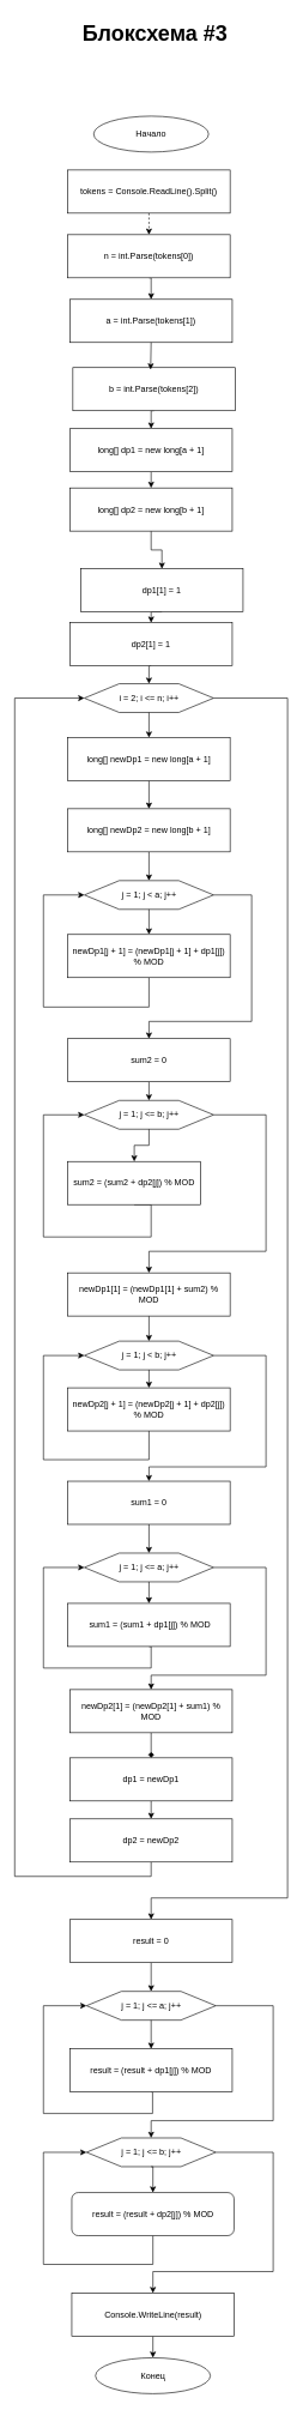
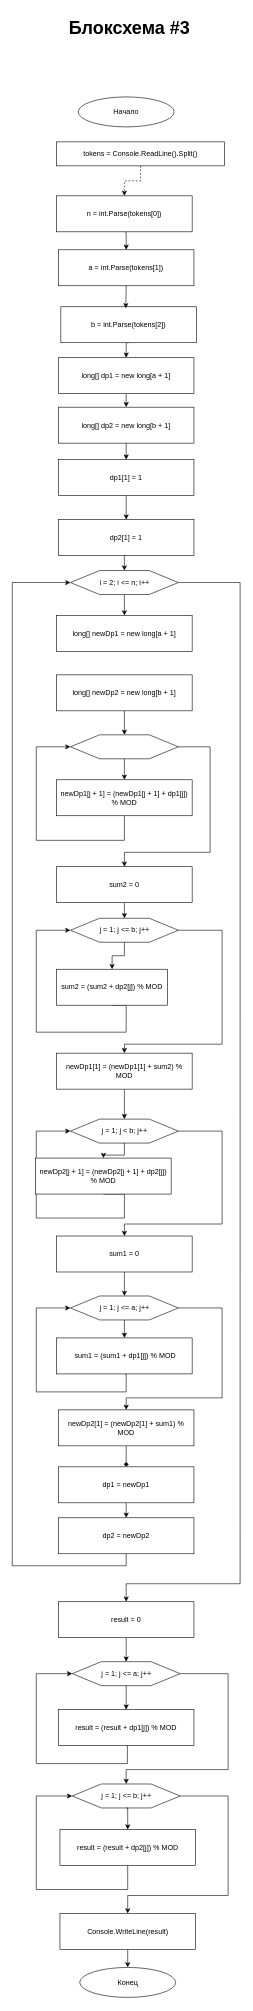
- <mxCell id="44" value="tokens = Console.ReadLine().Split()" style="rounded=0;whiteSpace=wrap;html=1;" vertex="1" parent="1"><mxGeometry x="94" y="235" width="226" height="60" as="geometry" /></mxCell>
+ <mxCell id="44" value="tokens = Console.ReadLine().Split()" style="rounded=0;whiteSpace=wrap;html=1;" vertex="1" parent="1"><mxGeometry x="94" y="235" width="280" height="40" as="geometry" /></mxCell>
- <mxCell id="55" value="dp1[1] = 1" style="rounded=0;whiteSpace=wrap;html=1;" vertex="1" parent="1"><mxGeometry x="112" y="790" width="226" height="60" as="geometry" /></mxCell>
+ <mxCell id="55" value="dp1[1] = 1" style="rounded=0;whiteSpace=wrap;html=1;" vertex="1" parent="1"><mxGeometry x="97" y="765" width="226" height="60" as="geometry" /></mxCell>
- <mxCell id="58" style="edgeStyle=orthogonalEdgeStyle;rounded=0;orthogonalLoop=1;jettySize=auto;html=1;exitX=0.5;exitY=1;exitDx=0;exitDy=0;entryX=0.5;entryY=0;entryDx=0;entryDy=0;" edge="1" parent="1" source="59" target="60"><mxGeometry relative="1" as="geometry" /></mxCell>
- <mxCell id="11" value="j = 1; j &amp;lt; a; j++" style="text;html=1;align=center;verticalAlign=middle;resizable=0;points=[];autosize=1;strokeColor=none;fillColor=none;" vertex="1" parent="9"><mxGeometry x="40" y="5" width="100" height="30" as="geometry" /></mxCell>
- <mxCell id="68" value="newDp1[1] = (newDp1[1] + sum2) % MOD" style="rounded=0;whiteSpace=wrap;html=1;" vertex="1" parent="1"><mxGeometry x="94" y="1770" width="226" height="60" as="geometry" /></mxCell>
+ <mxCell id="68" value="newDp1[1] = (newDp1[1] + sum2) % MOD" style="rounded=0;whiteSpace=wrap;html=1;" vertex="1" parent="1"><mxGeometry x="94" y="1755" width="226" height="60" as="geometry" /></mxCell>
- <mxCell id="69" value="newDp2[j + 1] = (newDp2[j + 1] + dp2[j]) % MOD" style="rounded=0;whiteSpace=wrap;html=1;" vertex="1" parent="1"><mxGeometry x="94" y="1930" width="226" height="60" as="geometry" /></mxCell>
+ <mxCell id="69" value="newDp2[j + 1] = (newDp2[j + 1] + dp2[j]) % MOD" style="rounded=0;whiteSpace=wrap;html=1;" vertex="1" parent="1"><mxGeometry x="59" y="1930" width="226" height="60" as="geometry" /></mxCell>
- <mxCell id="85" value="result = (result + dp2[j]) % MOD" style="whiteSpace=wrap;html=1;rounded=1;" vertex="1" parent="1"><mxGeometry x="99.5" y="3050" width="226" height="60" as="geometry" /></mxCell>
+ <mxCell id="85" value="result = (result + dp2[j]) % MOD" style="rounded=0;whiteSpace=wrap;html=1;" vertex="1" parent="1"><mxGeometry x="99.5" y="3050" width="226" height="60" as="geometry" /></mxCell>
